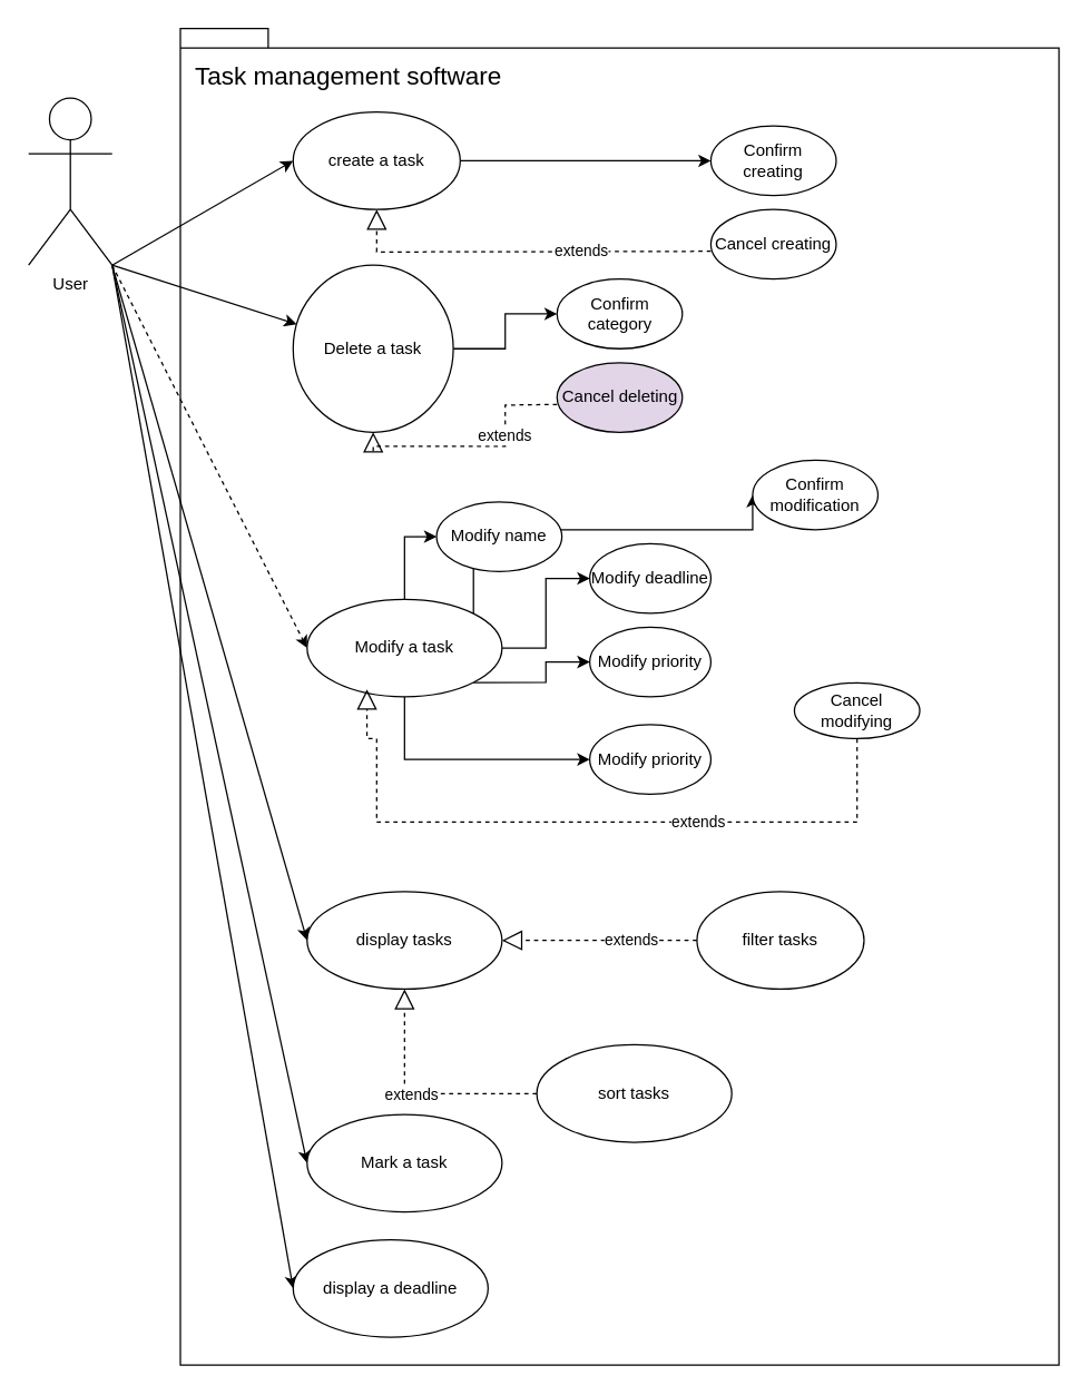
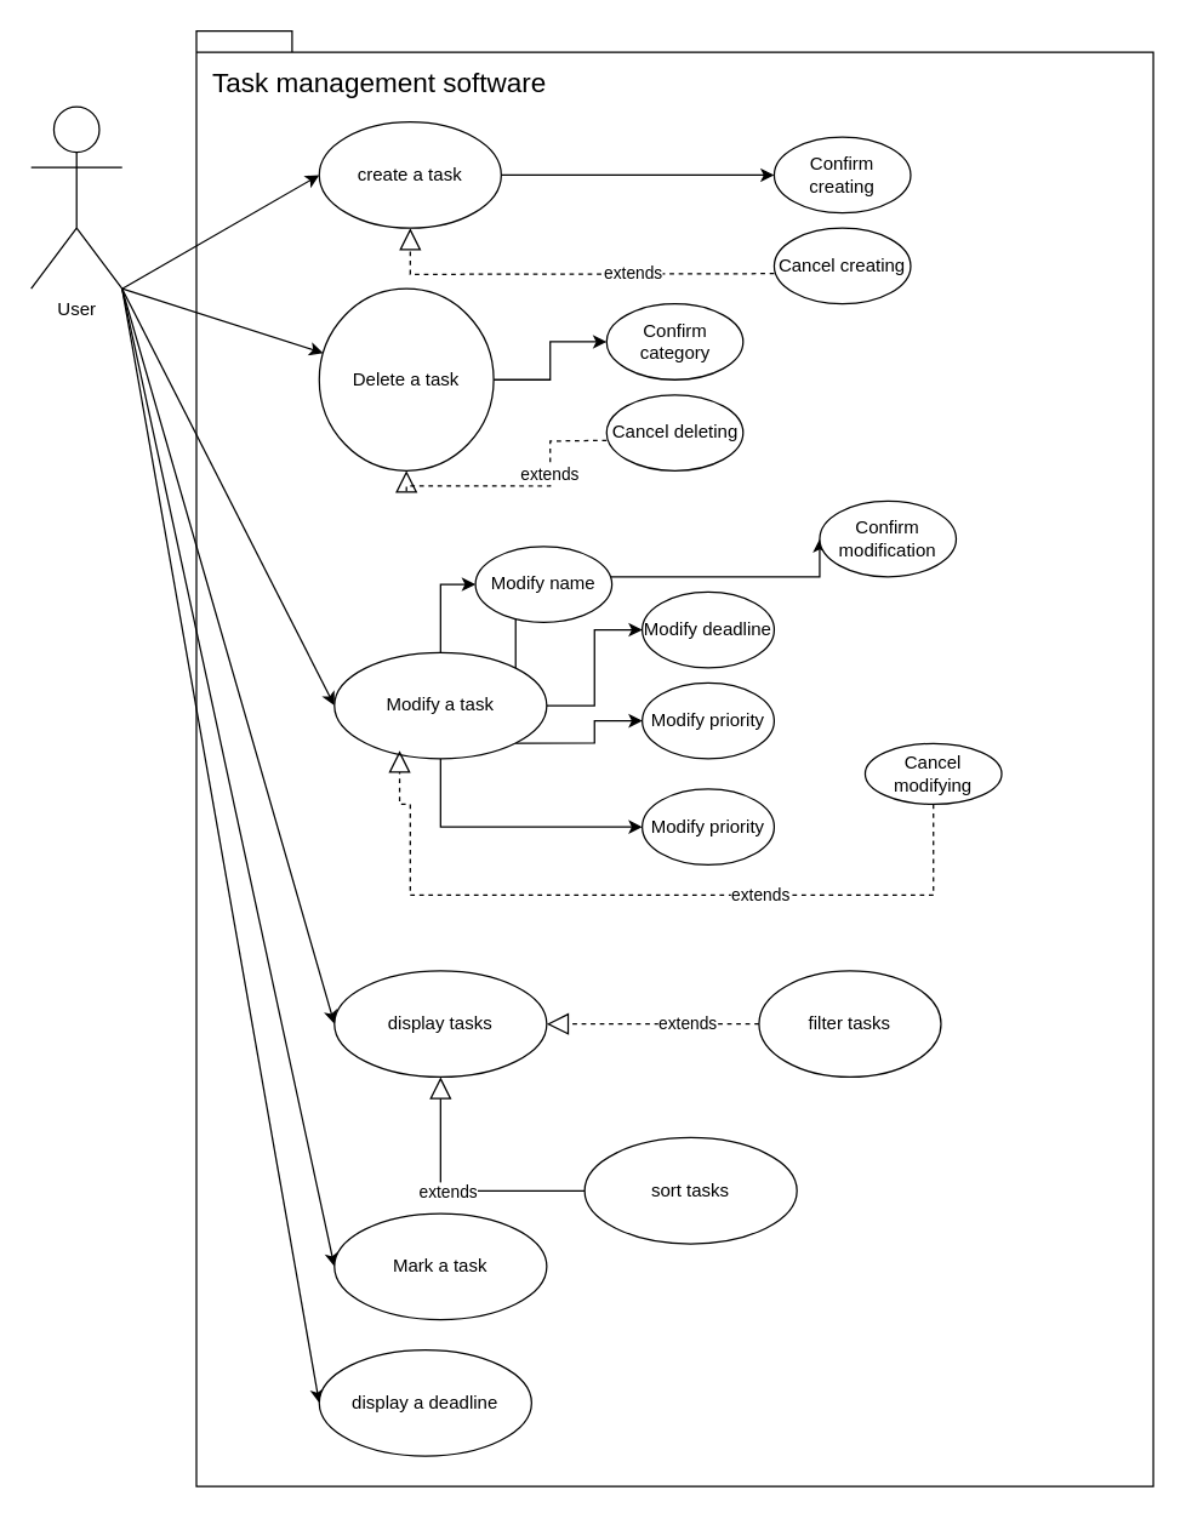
- <mxCell id="36" value="Cancel deleting" style="ellipse;whiteSpace=wrap;html=1;fillColor=#e1d5e7;" vertex="1" parent="1"><mxGeometry x="399.5" y="260" width="90" height="50" as="geometry" /></mxCell>
+ <mxCell id="36" value="Cancel deleting" style="ellipse;whiteSpace=wrap;html=1;" vertex="1" parent="1"><mxGeometry x="399.5" y="260" width="90" height="50" as="geometry" /></mxCell>
- <mxCell id="5" style="rounded=0;orthogonalLoop=1;jettySize=auto;html=1;exitX=1;exitY=1;exitDx=0;exitDy=0;exitPerimeter=0;entryX=0;entryY=0.5;entryDx=0;entryDy=0;dashed=1;" parent="1" source="9" target="18" edge="1"><mxGeometry relative="1" as="geometry" /></mxCell>
+ <mxCell id="5" style="rounded=0;orthogonalLoop=1;jettySize=auto;html=1;exitX=1;exitY=1;exitDx=0;exitDy=0;exitPerimeter=0;entryX=0;entryY=0.5;entryDx=0;entryDy=0;" parent="1" source="9" target="18" edge="1"><mxGeometry relative="1" as="geometry" /></mxCell>
- <mxCell id="25" value="" style="endArrow=block;dashed=1;endFill=0;endSize=12;html=1;rounded=0;entryX=0.5;entryY=1;entryDx=0;entryDy=0;edgeStyle=orthogonalEdgeStyle;exitX=0;exitY=0.5;exitDx=0;exitDy=0;" parent="1" source="21" target="19" edge="1"><mxGeometry width="160" relative="1" as="geometry"><mxPoint x="440" y="760" as="sourcePoint" /><mxPoint x="310" y="350" as="targetPoint" /></mxGeometry></mxCell>
+ <mxCell id="25" value="" style="endArrow=block;dashed=0;endFill=0;endSize=12;html=1;rounded=0;entryX=0.5;entryY=1;entryDx=0;entryDy=0;edgeStyle=orthogonalEdgeStyle;exitX=0;exitY=0.5;exitDx=0;exitDy=0;" parent="1" source="21" target="19" edge="1"><mxGeometry width="160" relative="1" as="geometry"><mxPoint x="440" y="760" as="sourcePoint" /><mxPoint x="310" y="350" as="targetPoint" /></mxGeometry></mxCell>
